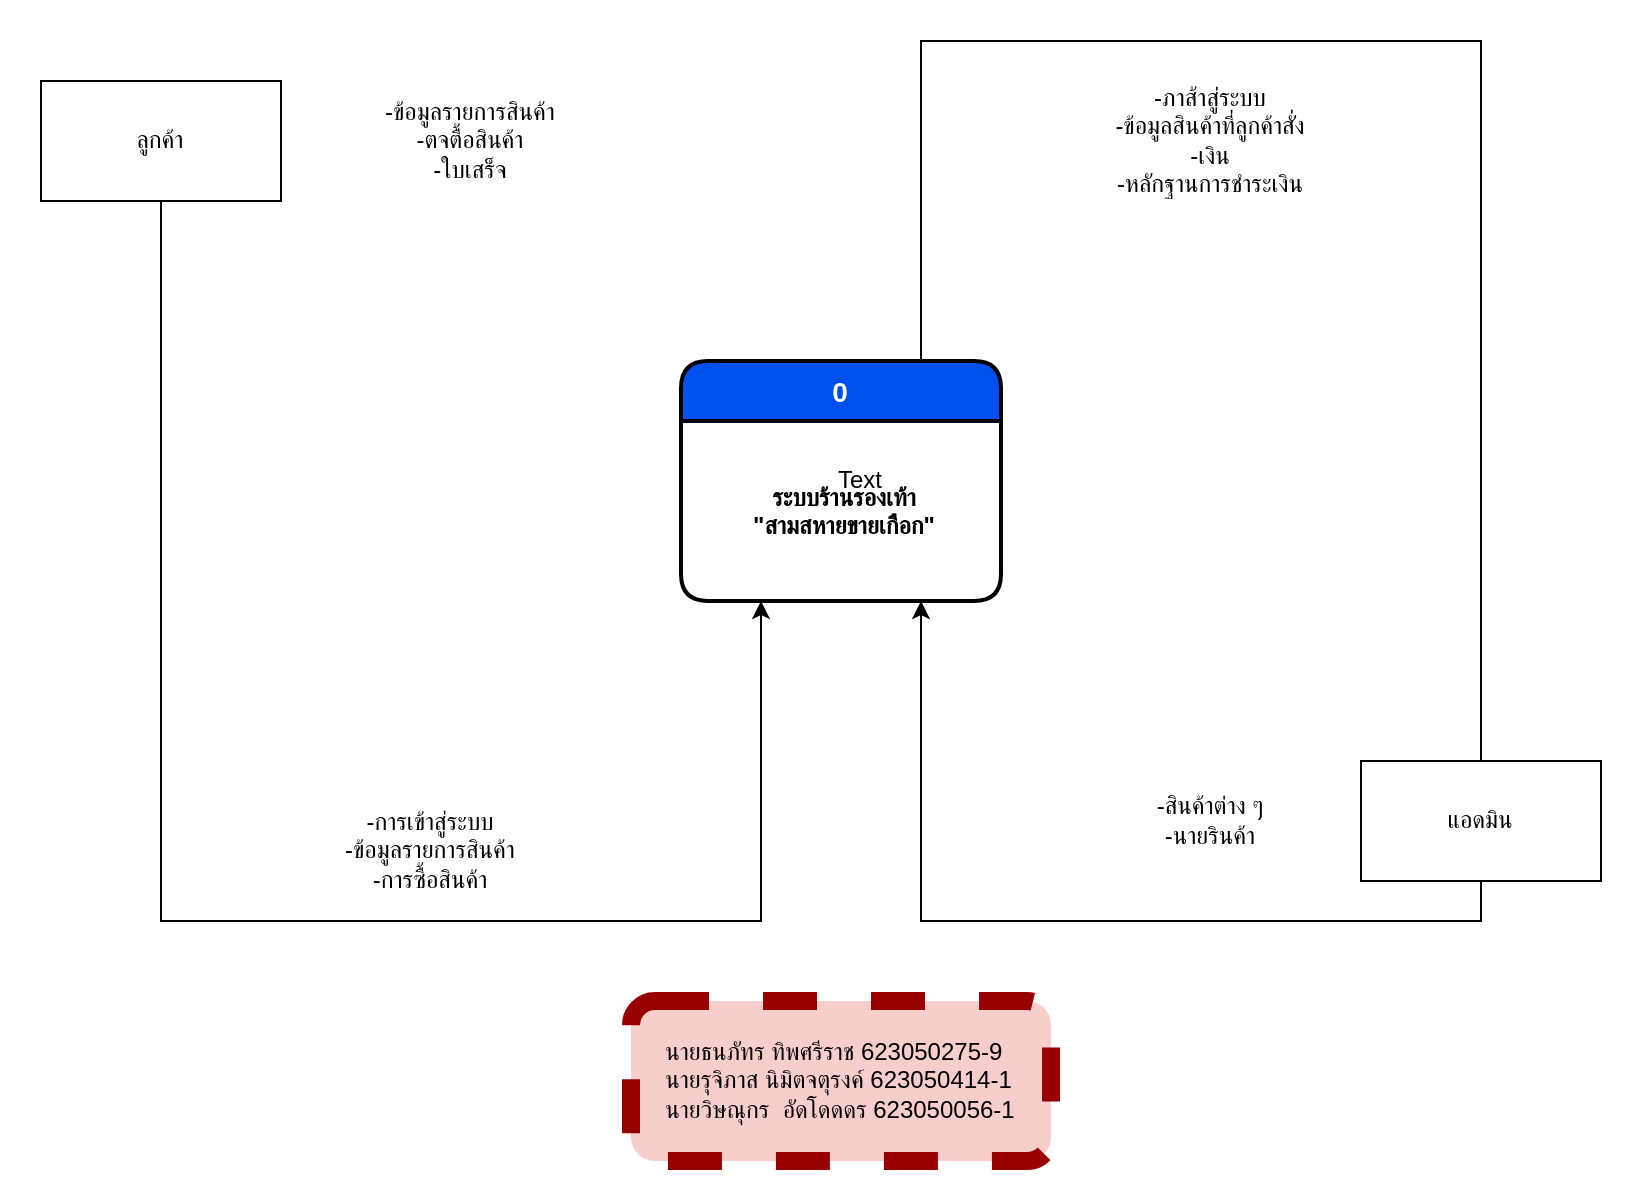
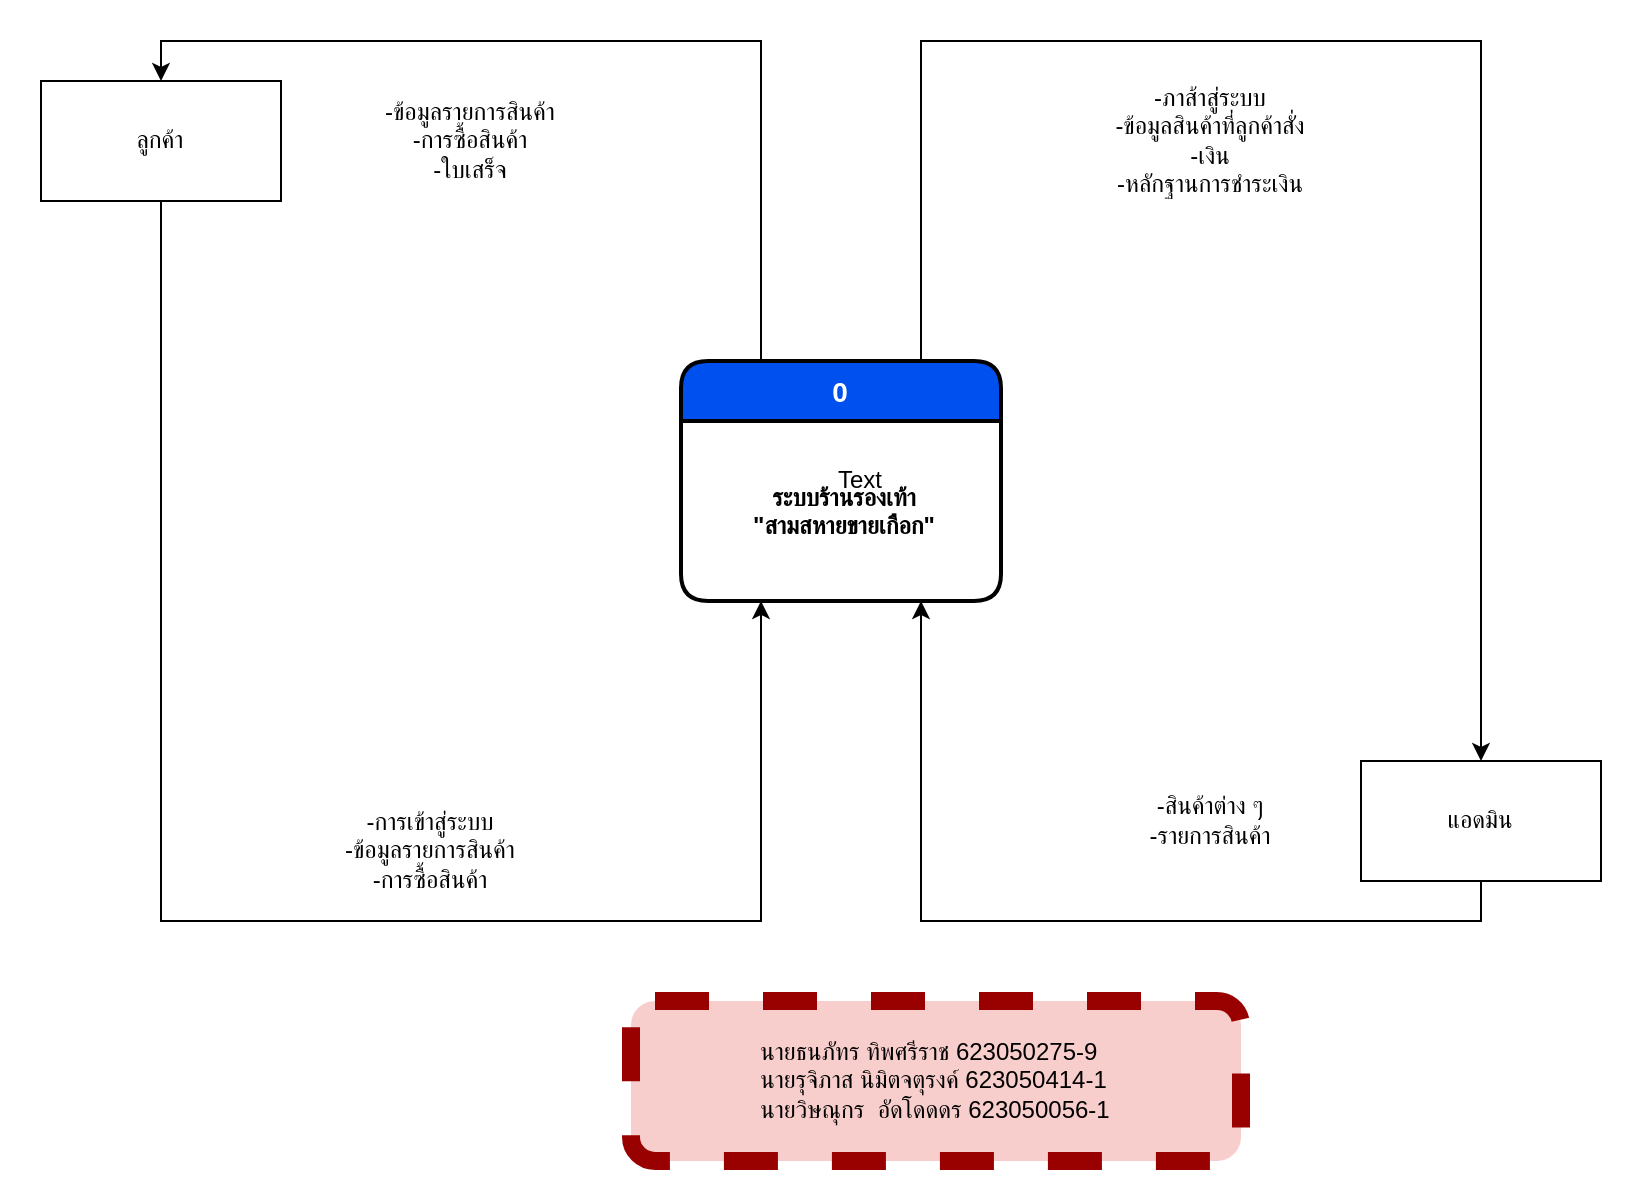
+ <mxCell id="2" style="edgeStyle=orthogonalEdgeStyle;rounded=0;orthogonalLoop=1;jettySize=auto;html=1;exitX=0.25;exitY=0;exitDx=0;exitDy=0;entryX=0.5;entryY=0;entryDx=0;entryDy=0;" edge="1" parent="1" source="4" target="7"><mxGeometry relative="1" as="geometry" /></mxCell>
- <mxCell id="12" value="-ข้อมูลรายการสินค้า&lt;br&gt;-ตจตื้อสินค้า&lt;br&gt;-ใบเสร็จ" style="text;html=1;strokeColor=none;fillColor=none;align=center;verticalAlign=middle;whiteSpace=wrap;rounded=0;" vertex="1" parent="1"><mxGeometry x="110" y="25" width="250" height="90" as="geometry" /></mxCell>
+ <mxCell id="12" value="-ข้อมูลรายการสินค้า&lt;br&gt;-การซื้อสินค้า&lt;br&gt;-ใบเสร็จ" style="text;html=1;strokeColor=none;fillColor=none;align=center;verticalAlign=middle;whiteSpace=wrap;rounded=0;" vertex="1" parent="1"><mxGeometry x="110" y="25" width="250" height="90" as="geometry" /></mxCell>
- <mxCell id="3" style="edgeStyle=orthogonalEdgeStyle;rounded=0;orthogonalLoop=1;jettySize=auto;html=1;exitX=0.75;exitY=0;exitDx=0;exitDy=0;entryX=0.5;entryY=0;entryDx=0;entryDy=0;endArrow=none;" edge="1" parent="1" source="4" target="9"><mxGeometry relative="1" as="geometry"><Array as="points"><mxPoint x="460" y="20" /><mxPoint x="740" y="20" /></Array></mxGeometry></mxCell>
+ <mxCell id="3" style="edgeStyle=orthogonalEdgeStyle;rounded=0;orthogonalLoop=1;jettySize=auto;html=1;exitX=0.75;exitY=0;exitDx=0;exitDy=0;entryX=0.5;entryY=0;entryDx=0;entryDy=0;" edge="1" parent="1" source="4" target="9"><mxGeometry relative="1" as="geometry"><Array as="points"><mxPoint x="460" y="20" /><mxPoint x="740" y="20" /></Array></mxGeometry></mxCell>
- <mxCell id="13" value="-สินค้าต่าง ๆ&lt;br&gt;-นายรินค้า" style="text;html=1;strokeColor=none;fillColor=none;align=center;verticalAlign=middle;whiteSpace=wrap;rounded=0;" vertex="1" parent="1"><mxGeometry x="480" y="365" width="250" height="90" as="geometry" /></mxCell>
+ <mxCell id="13" value="-สินค้าต่าง ๆ&lt;br&gt;-รายการสินค้า" style="text;html=1;strokeColor=none;fillColor=none;align=center;verticalAlign=middle;whiteSpace=wrap;rounded=0;" vertex="1" parent="1"><mxGeometry x="480" y="365" width="250" height="90" as="geometry" /></mxCell>
- <mxCell id="15" value="&lt;div style=&quot;text-align: left&quot;&gt;&lt;span&gt;นายธนภัทร ทิพศรีราช 623050275-9&lt;/span&gt;&lt;/div&gt;&lt;div style=&quot;text-align: left&quot;&gt;&lt;span style=&quot;text-indent: 0.5in&quot;&gt;นายรุจิภาส นิมิตจตุรงค์ 623050414-1&lt;/span&gt;&lt;/div&gt;&lt;div style=&quot;text-align: left&quot;&gt;&lt;span style=&quot;text-indent: 0.5in&quot;&gt;นายวิษณุกร&lt;/span&gt;&lt;span style=&quot;text-indent: 0.5in&quot;&gt;&amp;nbsp; &lt;/span&gt;&lt;span style=&quot;text-indent: 0.5in&quot;&gt;อัดโดดดร&lt;/span&gt;&lt;span style=&quot;text-indent: 0.5in&quot;&gt;&amp;nbsp;&lt;/span&gt;&lt;span style=&quot;text-indent: 0.5in&quot;&gt;623050056-1&lt;/span&gt;&lt;/div&gt;" style="rounded=1;whiteSpace=wrap;html=1;strokeColor=#990000;fillColor=#f8cecc;align=center;dashed=1;strokeWidth=9;" vertex="1" parent="1"><mxGeometry x="315" y="500" width="210" height="80" as="geometry" /></mxCell>
+ <mxCell id="15" value="&lt;div style=&quot;text-align: left&quot;&gt;&lt;span&gt;นายธนภัทร ทิพศรีราช 623050275-9&lt;/span&gt;&lt;/div&gt;&lt;div style=&quot;text-align: left&quot;&gt;&lt;span style=&quot;text-indent: 0.5in&quot;&gt;นายรุจิภาส นิมิตจตุรงค์ 623050414-1&lt;/span&gt;&lt;/div&gt;&lt;div style=&quot;text-align: left&quot;&gt;&lt;span style=&quot;text-indent: 0.5in&quot;&gt;นายวิษณุกร&lt;/span&gt;&lt;span style=&quot;text-indent: 0.5in&quot;&gt;&amp;nbsp; &lt;/span&gt;&lt;span style=&quot;text-indent: 0.5in&quot;&gt;อัดโดดดร&lt;/span&gt;&lt;span style=&quot;text-indent: 0.5in&quot;&gt;&amp;nbsp;&lt;/span&gt;&lt;span style=&quot;text-indent: 0.5in&quot;&gt;623050056-1&lt;/span&gt;&lt;/div&gt;" style="rounded=1;whiteSpace=wrap;html=1;strokeColor=#990000;fillColor=#f8cecc;align=center;dashed=1;strokeWidth=9;" vertex="1" parent="1"><mxGeometry x="315" y="500" width="305" height="80" as="geometry" /></mxCell>
